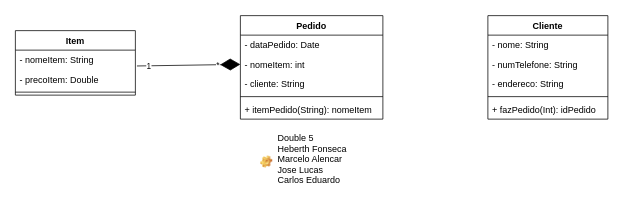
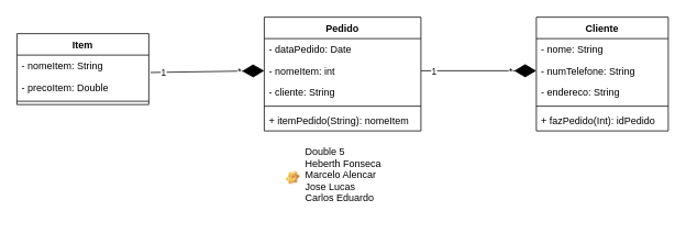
+ <mxCell id="18" value="" style="endArrow=diamondThin;endFill=1;endSize=24;html=1;rounded=0;entryX=0;entryY=0.5;entryDx=0;entryDy=0;exitX=1;exitY=0.5;exitDx=0;exitDy=0;" edge="1" parent="1" source="4" target="10"><mxGeometry width="160" relative="1" as="geometry"><mxPoint x="500" y="88.63" as="sourcePoint" /><mxPoint x="660" y="88.63" as="targetPoint" /></mxGeometry></mxCell>
+ <mxCell id="19" value="1" style="edgeLabel;html=1;align=center;verticalAlign=middle;resizable=0;points=[];" vertex="1" connectable="0" parent="18"><mxGeometry x="-0.779" relative="1" as="geometry"><mxPoint as="offset" /></mxGeometry></mxCell>
+ <mxCell id="20" value="*" style="edgeLabel;html=1;align=center;verticalAlign=middle;resizable=0;points=[];" vertex="1" connectable="0" parent="18"><mxGeometry x="0.546" relative="1" as="geometry"><mxPoint as="offset" /></mxGeometry></mxCell>
